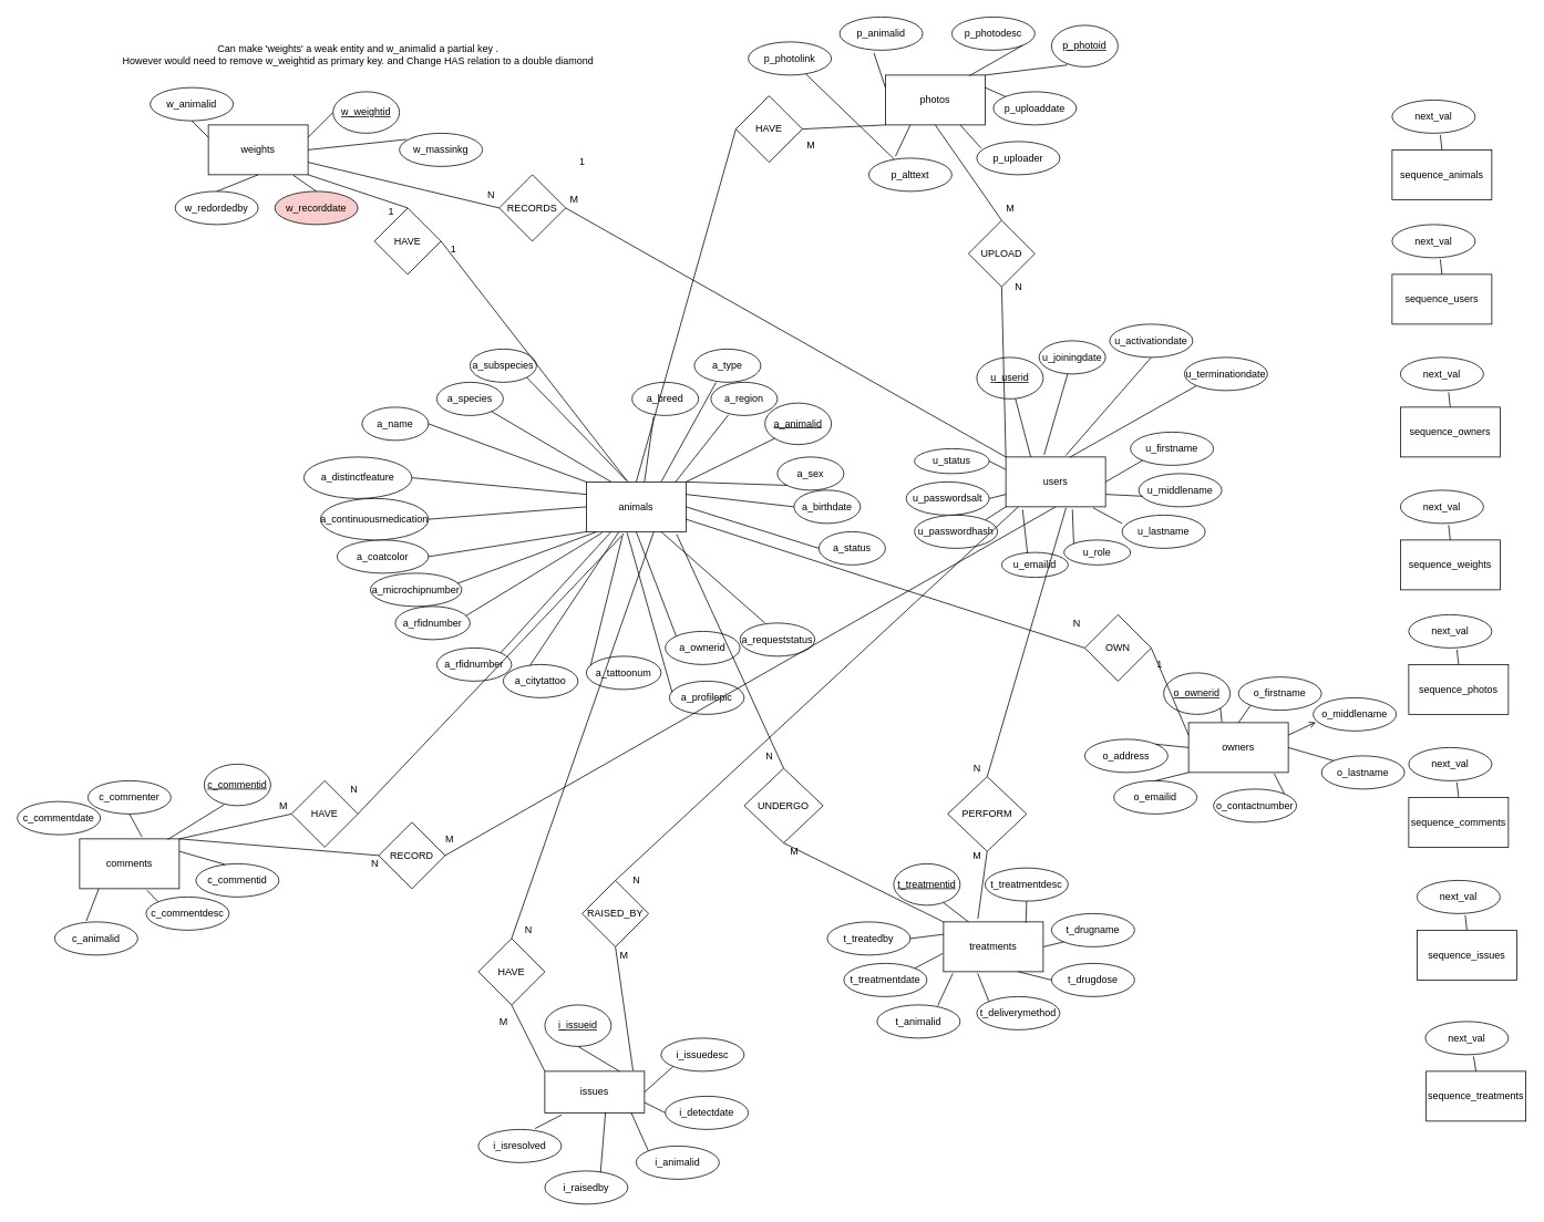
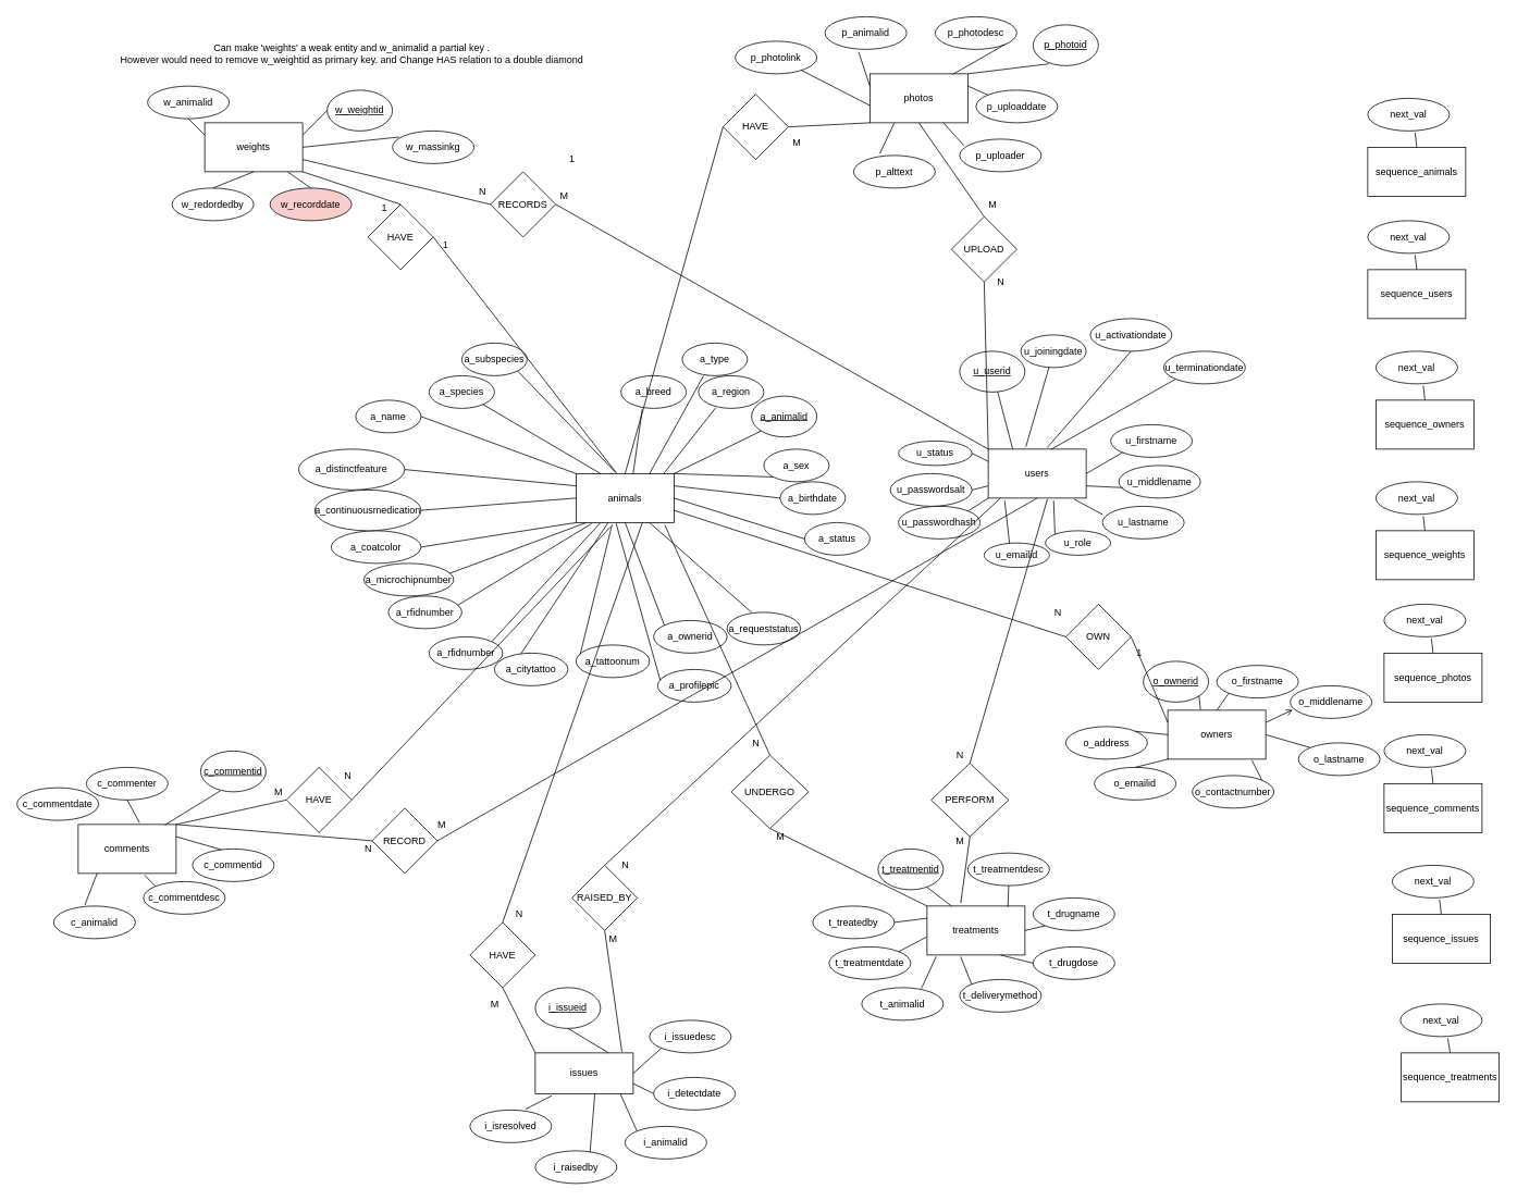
- <mxCell id="162" value="" style="endArrow=none;html=1;rounded=0;" edge="1" parent="1" source="55" target="56"><mxGeometry width="50" height="50" relative="1" as="geometry"><mxPoint x="1041.1" y="121.8" as="sourcePoint" /><mxPoint x="1075" y="115" as="targetPoint" /></mxGeometry></mxCell>
+ <mxCell id="162" value="" style="endArrow=none;html=1;rounded=0;entryX=0.001;entryY=0.647;entryDx=0;entryDy=0;entryPerimeter=0;" edge="1" parent="1" source="55" target="51"><mxGeometry width="50" height="50" relative="1" as="geometry"><mxPoint x="1041.1" y="121.8" as="sourcePoint" /><mxPoint x="1075" y="115" as="targetPoint" /></mxGeometry></mxCell>
